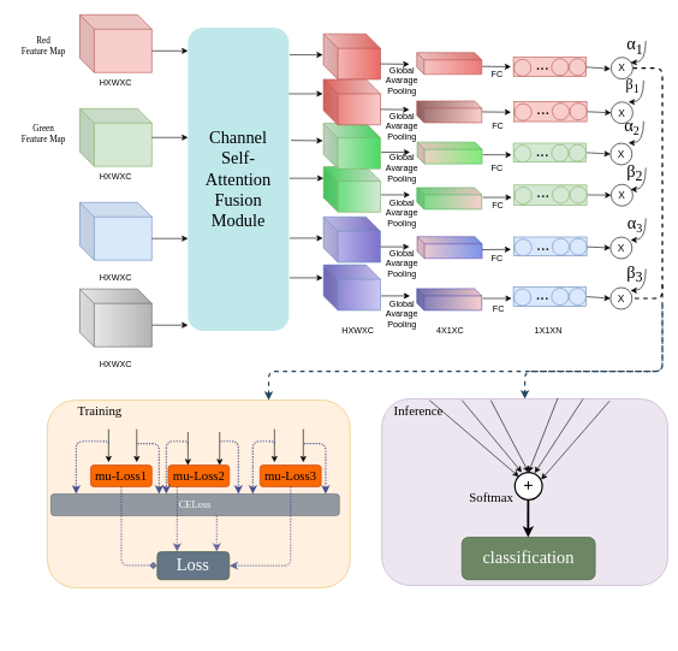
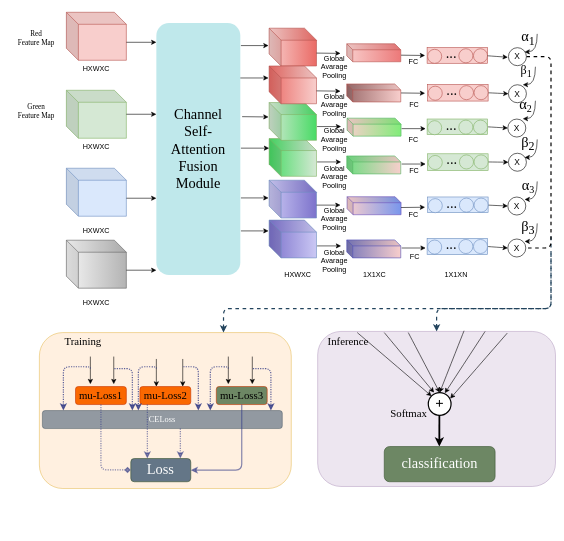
- <mxCell id="61" value="4X1XC" style="text;strokeColor=none;align=center;fillColor=none;html=1;verticalAlign=middle;whiteSpace=wrap;rounded=0;" parent="1" vertex="1"><mxGeometry x="594" y="443" width="60" height="30" as="geometry" /></mxCell>
+ <mxCell id="61" value="1X1XC" style="text;strokeColor=none;align=center;fillColor=none;html=1;verticalAlign=middle;whiteSpace=wrap;rounded=0;" parent="1" vertex="1"><mxGeometry x="594" y="443" width="60" height="30" as="geometry" /></mxCell>
- <mxCell id="121" value="&lt;font style=&quot;font-size: 18px;&quot; face=&quot;Times New Roman&quot;&gt;mu-Loss3&lt;/font&gt;" style="rounded=1;whiteSpace=wrap;html=1;fillColor=#fa6800;strokeColor=#C73500;fontColor=#000000;rotation=0;" parent="1" vertex="1"><mxGeometry x="360" y="644" width="84.79" height="30" as="geometry" /></mxCell>
+ <mxCell id="121" value="&lt;font style=&quot;font-size: 18px;&quot; face=&quot;Times New Roman&quot;&gt;mu-Loss3&lt;/font&gt;" style="rounded=1;whiteSpace=wrap;html=1;fillColor=#6d8764;strokeColor=#C73500;fontColor=#000000;rotation=0;" parent="1" vertex="1"><mxGeometry x="360" y="644" width="84.79" height="30" as="geometry" /></mxCell>
- <mxCell id="132" style="edgeStyle=orthogonalEdgeStyle;rounded=1;orthogonalLoop=1;jettySize=auto;html=1;elbow=vertical;endSize=6;strokeWidth=2;opacity=60;strokeColor=#323b86;dashed=1;dashPattern=1 1;exitX=0.5;exitY=1;exitDx=0;exitDy=0;entryX=1;entryY=0.5;entryDx=0;entryDy=0;" parent="1" source="121" target="129" edge="1"><mxGeometry relative="1" as="geometry"><mxPoint x="240" y="803" as="targetPoint" /><mxPoint x="188" y="694" as="sourcePoint" /><Array as="points"><mxPoint x="402" y="783" /></Array></mxGeometry></mxCell>
+ <mxCell id="132" style="edgeStyle=orthogonalEdgeStyle;rounded=1;orthogonalLoop=1;jettySize=auto;html=1;elbow=vertical;endSize=6;strokeWidth=2;opacity=60;strokeColor=#323b86;dashed=0;dashPattern=1 1;exitX=0.5;exitY=1;exitDx=0;exitDy=0;entryX=1;entryY=0.5;entryDx=0;entryDy=0;" parent="1" source="121" target="129" edge="1"><mxGeometry relative="1" as="geometry"><mxPoint x="240" y="803" as="targetPoint" /><mxPoint x="188" y="694" as="sourcePoint" /><Array as="points"><mxPoint x="402" y="783" /></Array></mxGeometry></mxCell>
